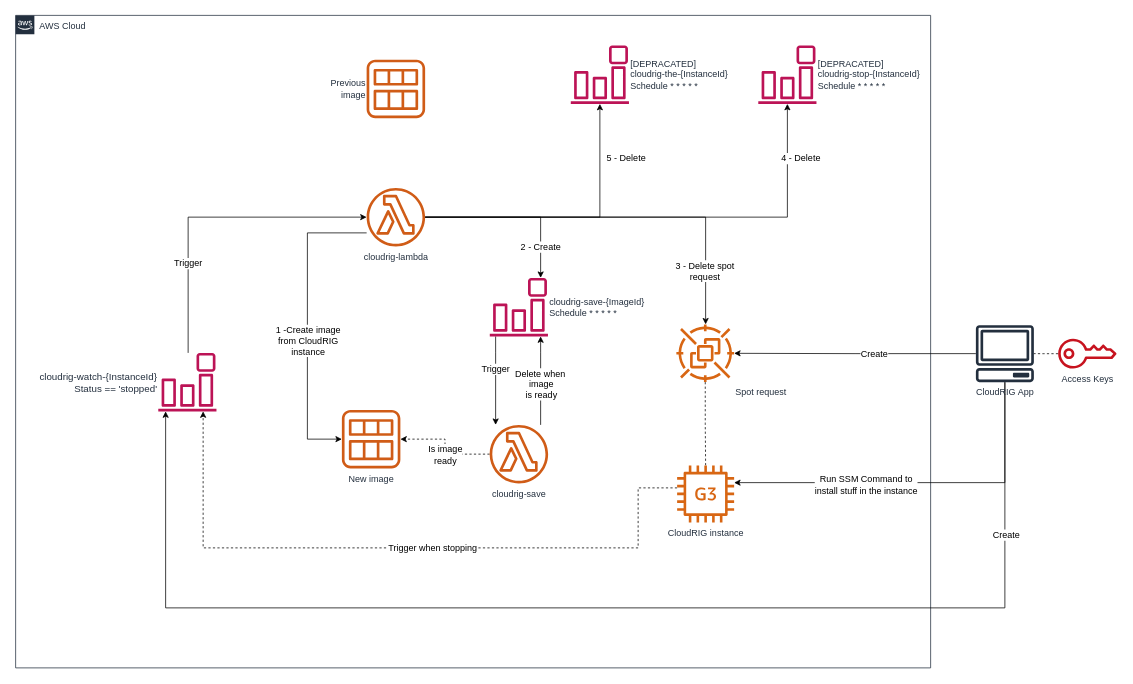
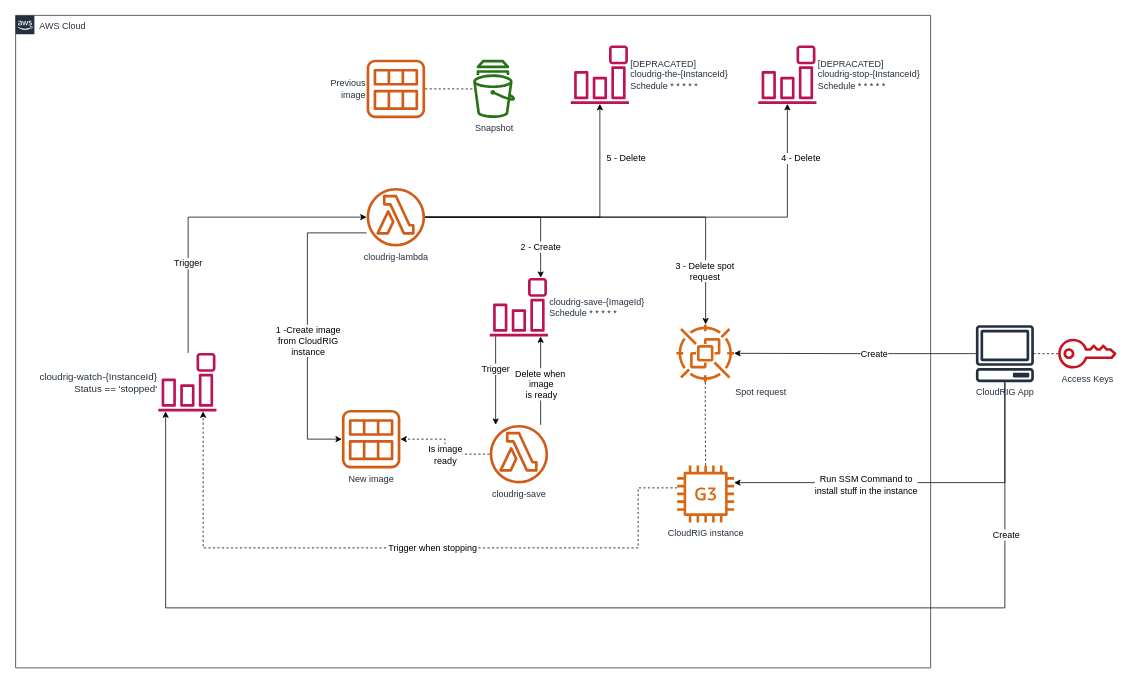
+ <mxCell id="37" value="" style="edgeStyle=orthogonalEdgeStyle;rounded=0;orthogonalLoop=1;jettySize=auto;html=1;endArrow=none;endFill=0;dashed=1;" edge="1" parent="1" source="38" target="39"><mxGeometry relative="1" as="geometry" /></mxCell>
+ <mxCell id="39" value="Snapshot" style="outlineConnect=0;fontColor=#232F3E;gradientColor=none;fillColor=#277116;strokeColor=none;dashed=0;verticalLabelPosition=bottom;verticalAlign=top;align=center;html=1;fontSize=12;fontStyle=0;aspect=fixed;pointerEvents=1;shape=mxgraph.aws4.snapshot;" vertex="1" parent="1"><mxGeometry x="630" y="79" width="56" height="78" as="geometry" /></mxCell>
